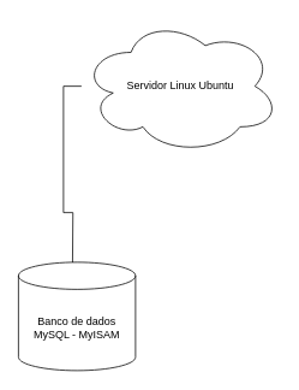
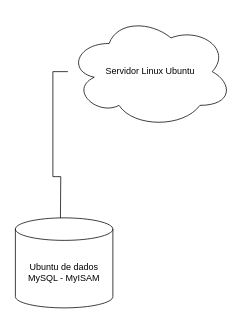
- <mxCell id="4" value="Banco de dados&lt;br&gt;MySQL - MyISAM" style="shape=cylinder3;whiteSpace=wrap;html=1;boundedLbl=1;backgroundOutline=1;size=15;" vertex="1" parent="1"><mxGeometry x="20" y="290" width="130" height="120" as="geometry" /></mxCell>
+ <mxCell id="4" value="Ubuntu de dados&lt;br&gt;MySQL - MyISAM" style="shape=cylinder3;whiteSpace=wrap;html=1;boundedLbl=1;backgroundOutline=1;size=15;" vertex="1" parent="1"><mxGeometry x="20" y="290" width="130" height="120" as="geometry" /></mxCell>
